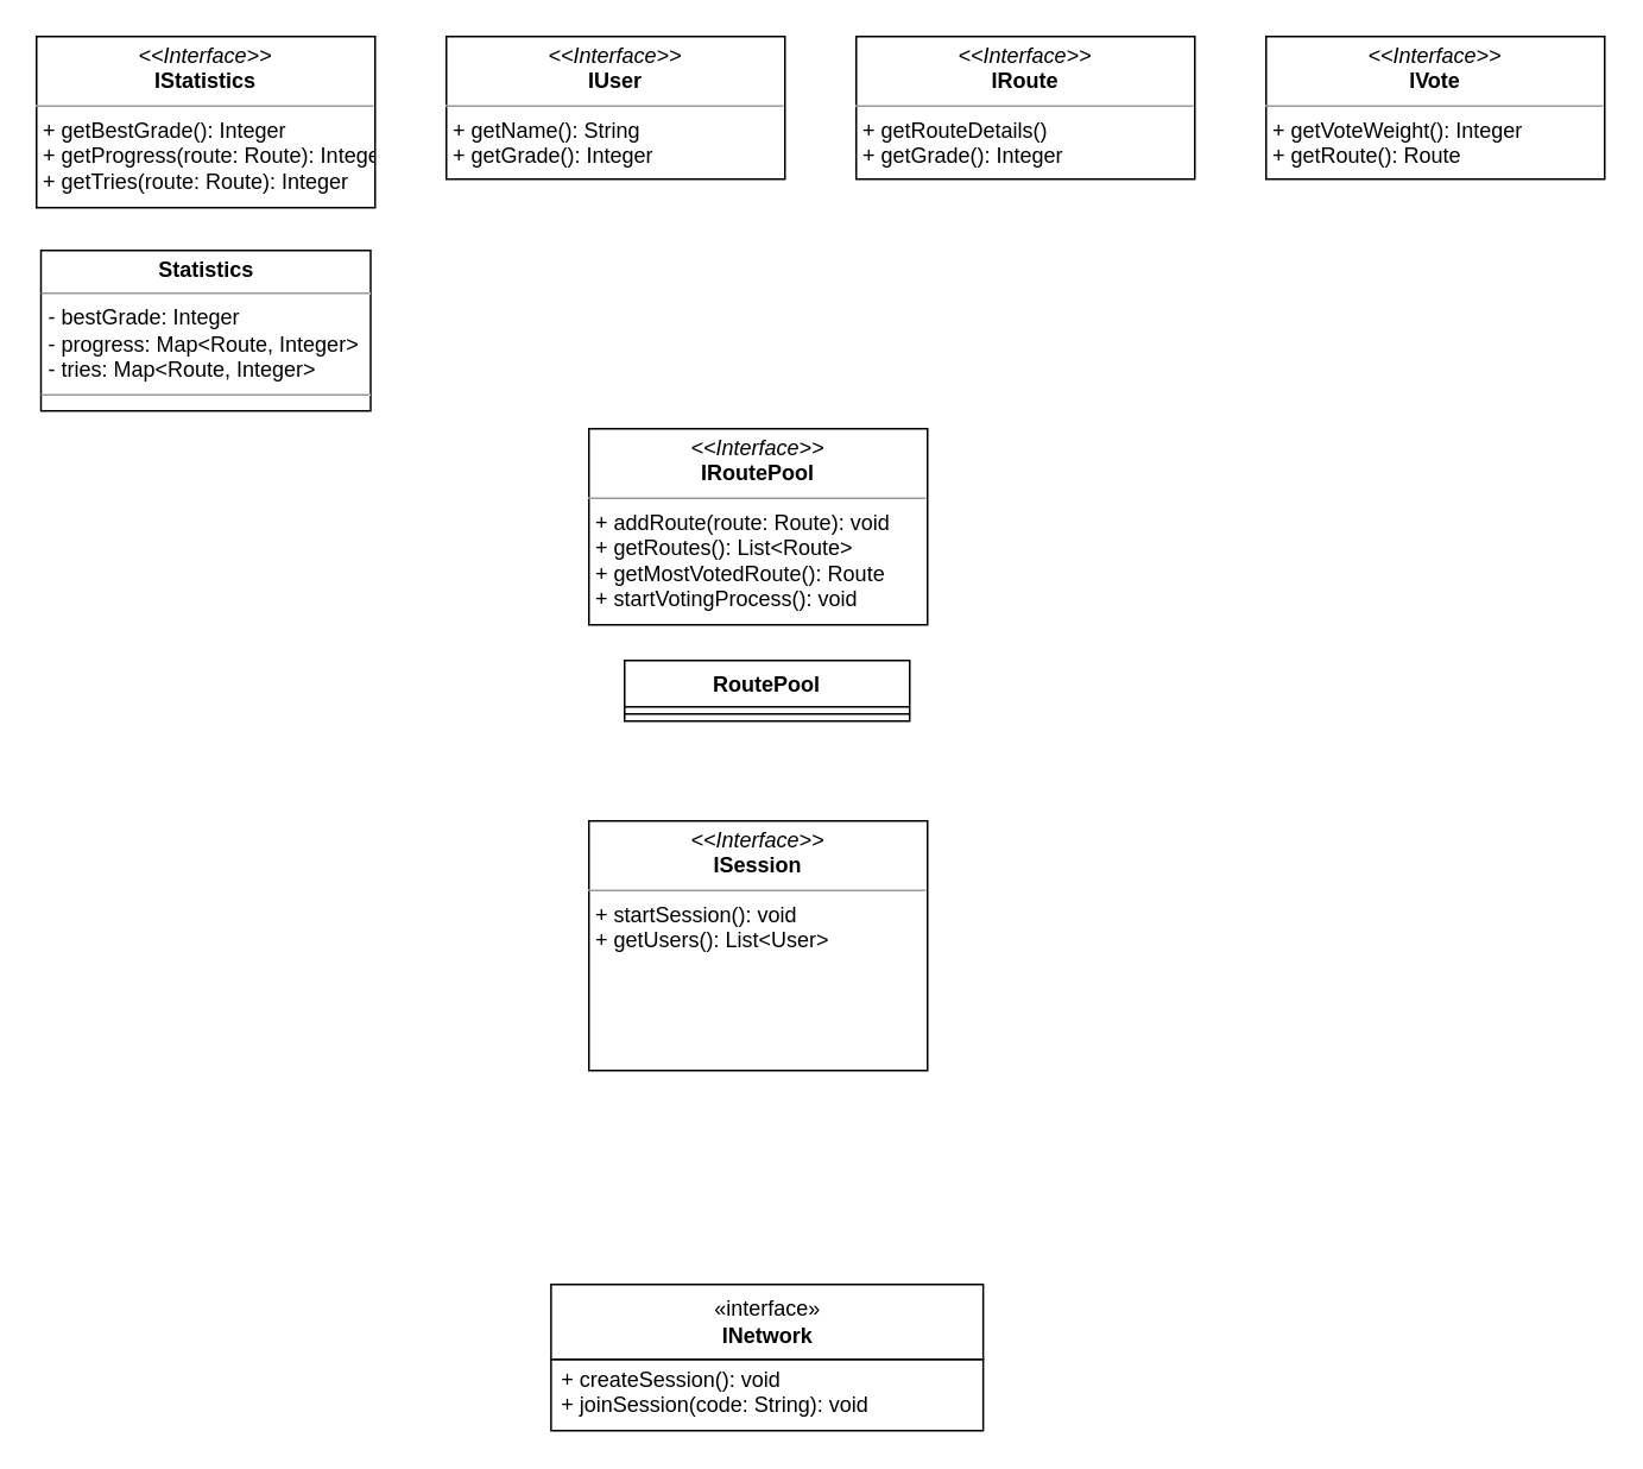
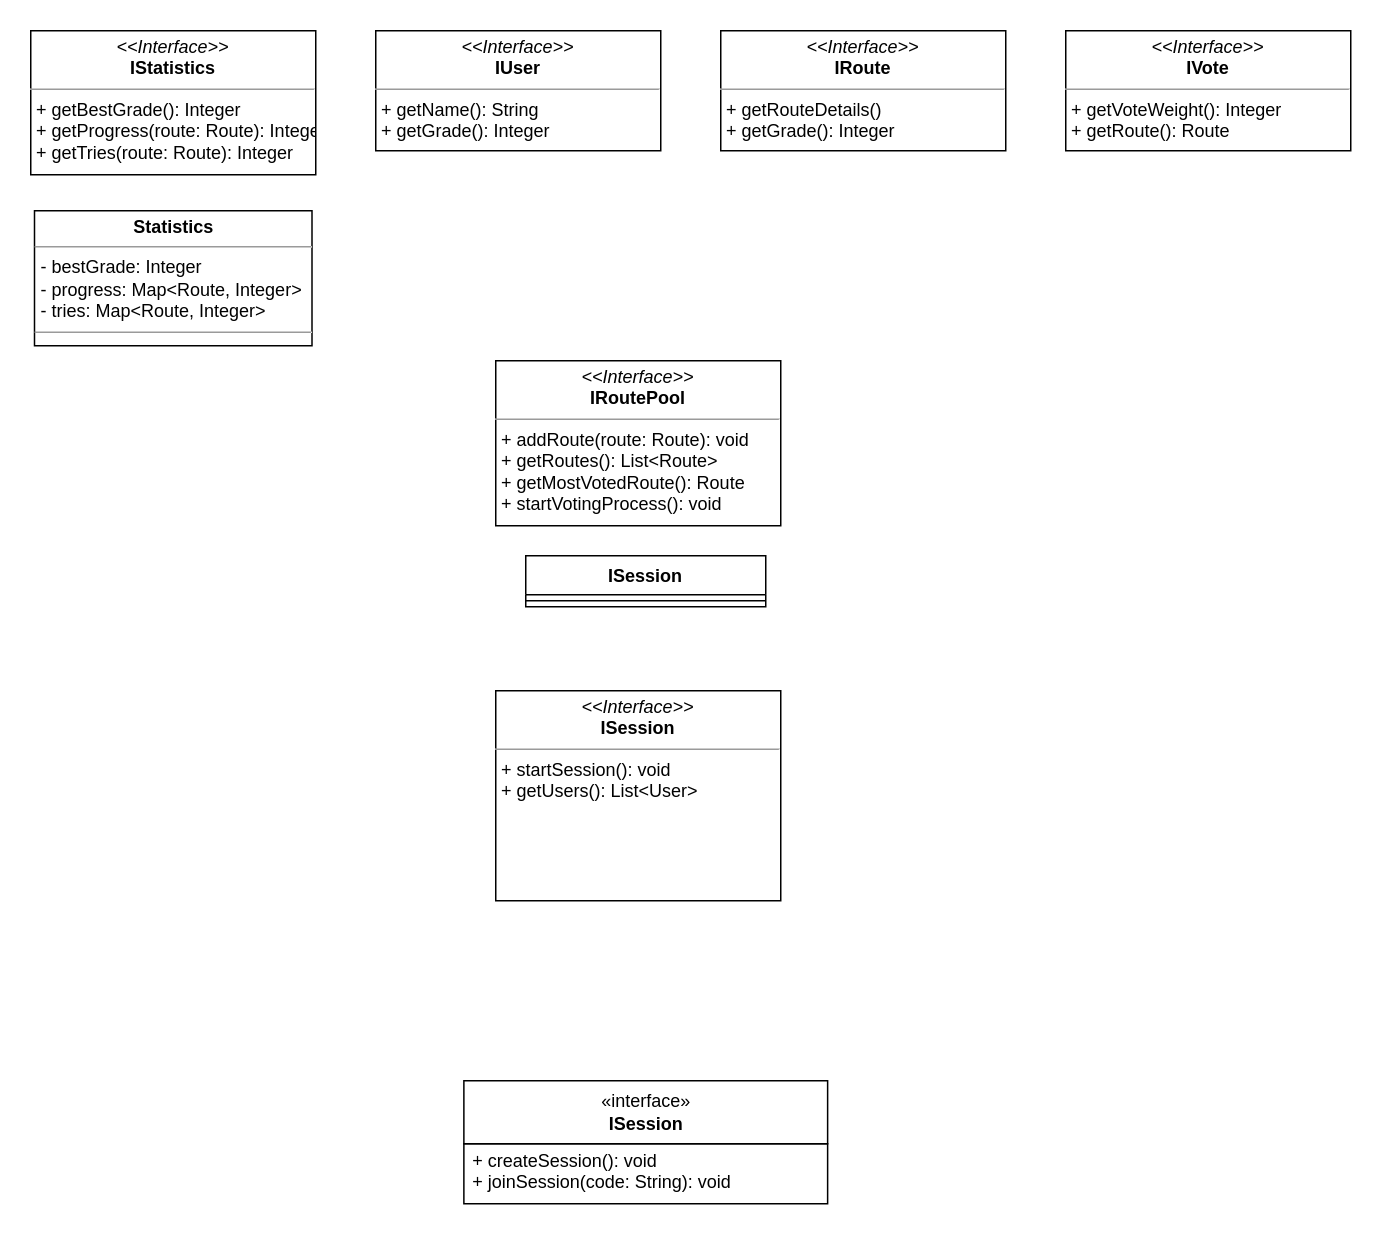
- <mxCell id="5" value="RoutePool" style="swimlane;fontStyle=1;align=center;verticalAlign=top;childLayout=stackLayout;horizontal=1;startSize=26;horizontalStack=0;resizeParent=1;resizeParentMax=0;resizeLast=0;collapsible=1;marginBottom=0;" vertex="1" parent="1"><mxGeometry x="350" y="370" width="160" height="34" as="geometry" /></mxCell>
+ <mxCell id="5" value="ISession" style="swimlane;fontStyle=1;align=center;verticalAlign=top;childLayout=stackLayout;horizontal=1;startSize=26;horizontalStack=0;resizeParent=1;resizeParentMax=0;resizeLast=0;collapsible=1;marginBottom=0;" vertex="1" parent="1"><mxGeometry x="350" y="370" width="160" height="34" as="geometry" /></mxCell>
- <mxCell id="3" value="«interface»&lt;br&gt;&lt;b&gt;INetwork&lt;/b&gt;" style="html=1;" vertex="1" parent="1"><mxGeometry x="308.75" y="720" width="242.5" height="42" as="geometry" /></mxCell>
+ <mxCell id="3" value="«interface»&lt;br&gt;&lt;b&gt;ISession&lt;/b&gt;" style="html=1;" vertex="1" parent="1"><mxGeometry x="308.75" y="720" width="242.5" height="42" as="geometry" /></mxCell>
